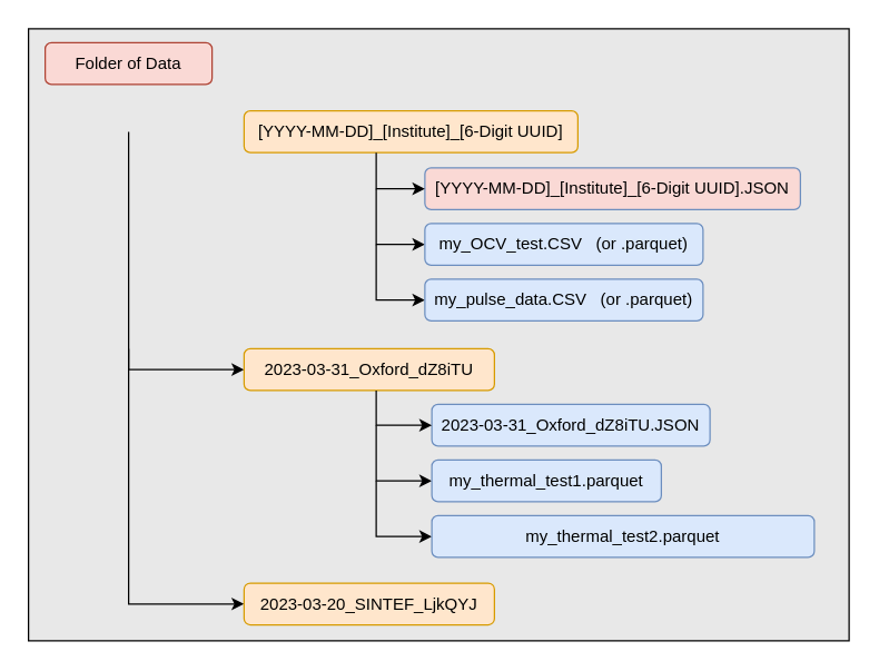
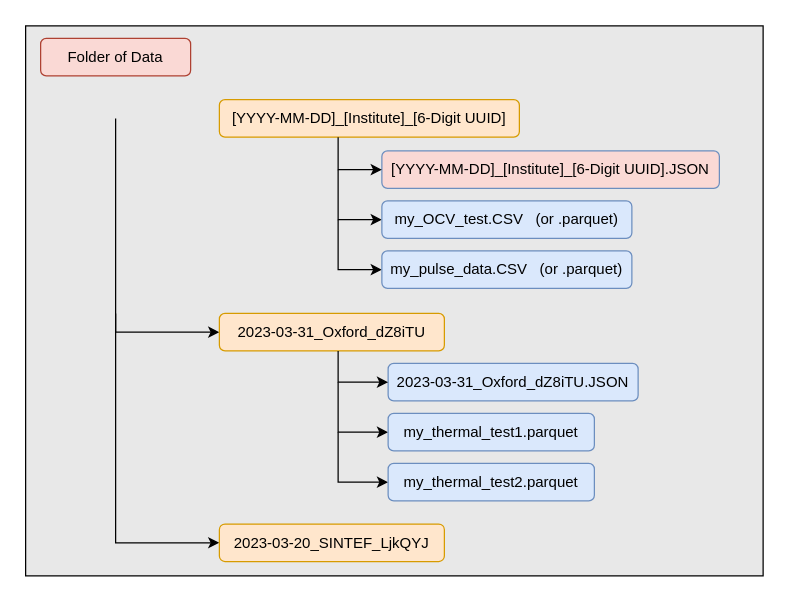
- <mxCell id="17" value="my_thermal_test2.parquet" style="rounded=1;whiteSpace=wrap;html=1;fillColor=#dae8fc;strokeColor=#6c8ebf;fontColor=#000000;" parent="1" vertex="1"><mxGeometry x="310" y="370" width="275" height="30" as="geometry" /></mxCell>
+ <mxCell id="17" value="my_thermal_test2.parquet" style="rounded=1;whiteSpace=wrap;html=1;fillColor=#dae8fc;strokeColor=#6c8ebf;fontColor=#000000;" parent="1" vertex="1"><mxGeometry x="310" y="370" width="165" height="30" as="geometry" /></mxCell>
